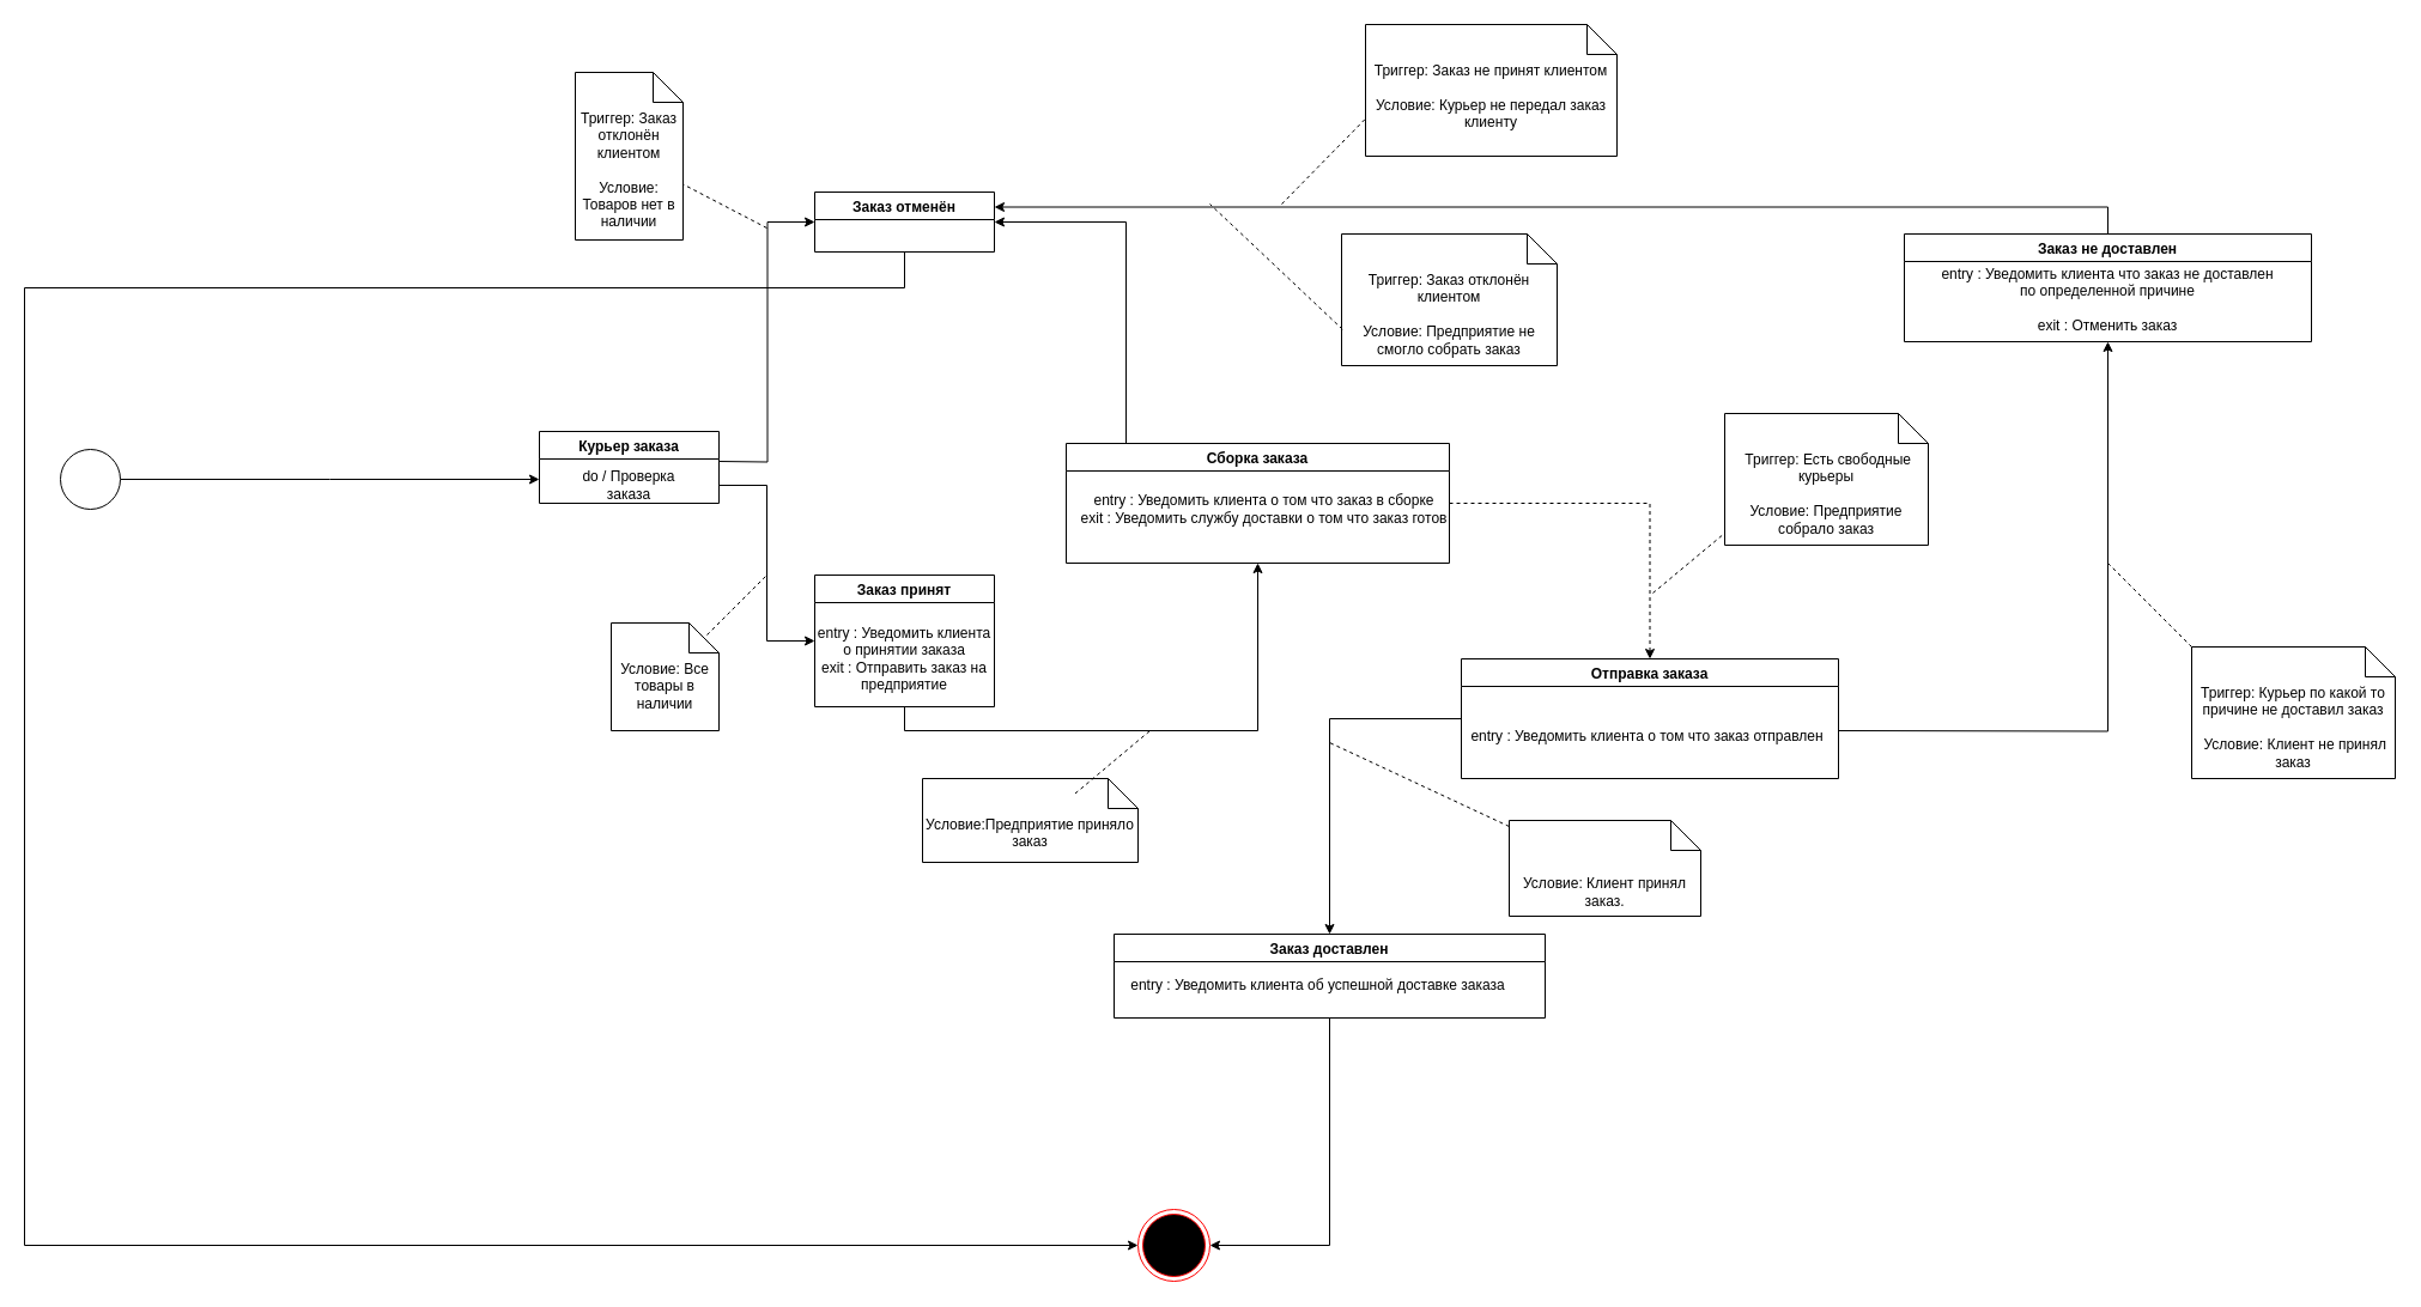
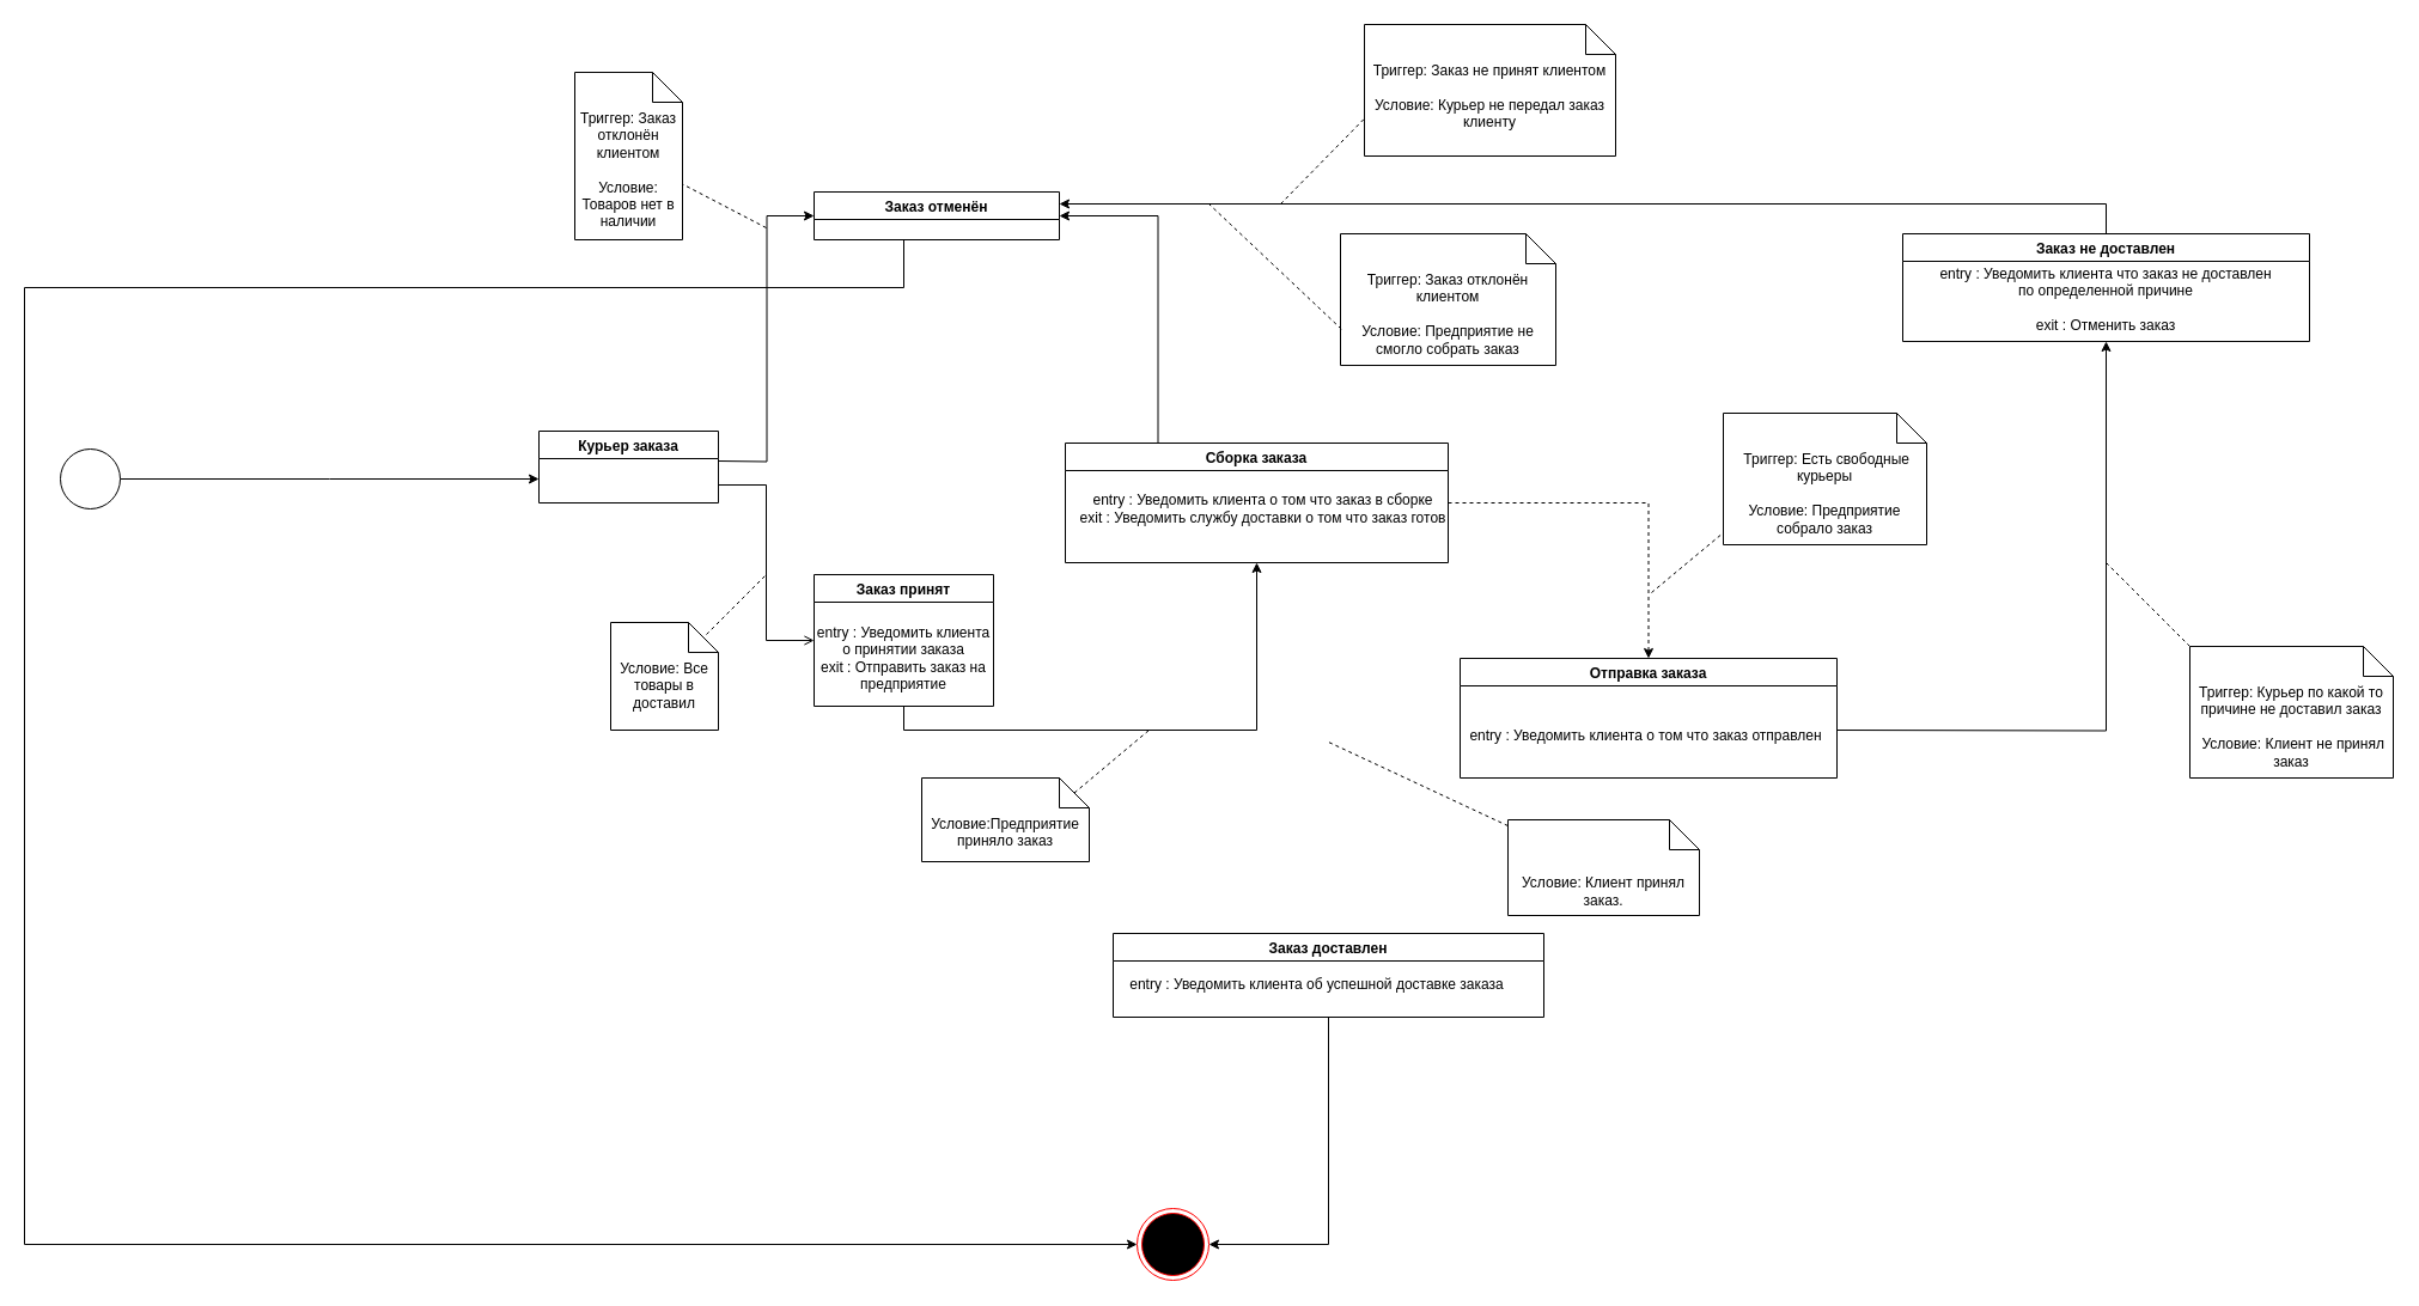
- <mxCell id="5" value="Заказ отменён" style="swimlane;" vertex="1" parent="1"><mxGeometry x="680" y="160" width="150" height="50" as="geometry" /></mxCell>
+ <mxCell id="5" value="Заказ отменён" style="swimlane;" vertex="1" parent="1"><mxGeometry x="680" y="160" width="205" height="40" as="geometry" /></mxCell>
- <mxCell id="29" value="do / Проверка заказа " style="text;html=1;align=center;verticalAlign=middle;whiteSpace=wrap;rounded=0;" vertex="1" parent="28"><mxGeometry x="25" y="30" width="100" height="30" as="geometry" /></mxCell>
- <mxCell id="26" style="edgeStyle=orthogonalEdgeStyle;rounded=0;orthogonalLoop=1;jettySize=auto;html=1;exitX=1;exitY=0.75;exitDx=0;exitDy=0;entryX=0;entryY=0.5;entryDx=0;entryDy=0;" edge="1" parent="1" source="28" target="22"><mxGeometry relative="1" as="geometry" /></mxCell>
+ <mxCell id="26" style="edgeStyle=orthogonalEdgeStyle;rounded=0;orthogonalLoop=1;jettySize=auto;html=1;exitX=1;exitY=0.75;exitDx=0;exitDy=0;entryX=0;entryY=0.5;entryDx=0;entryDy=0;endArrow=open;" edge="1" parent="1" source="28" target="22"><mxGeometry relative="1" as="geometry" /></mxCell>
- <mxCell id="30" value="Условие: Все товары в наличии " style="shape=note2;boundedLbl=1;whiteSpace=wrap;html=1;size=25;verticalAlign=top;align=center;" vertex="1" parent="1"><mxGeometry x="510" y="520" width="90" height="90" as="geometry" /></mxCell>
+ <mxCell id="30" value="Условие: Все товары в доставил " style="shape=note2;boundedLbl=1;whiteSpace=wrap;html=1;size=25;verticalAlign=top;align=center;" vertex="1" parent="1"><mxGeometry x="510" y="520" width="90" height="90" as="geometry" /></mxCell>
- <mxCell id="41" style="edgeStyle=orthogonalEdgeStyle;rounded=0;orthogonalLoop=1;jettySize=auto;html=1;exitX=0;exitY=0.5;exitDx=0;exitDy=0;entryX=0.5;entryY=0;entryDx=0;entryDy=0;" edge="1" parent="1" source="35" target="40"><mxGeometry relative="1" as="geometry" /></mxCell>
- <mxCell id="32" value="&lt;div&gt;Условие:Предприятие приняло заказ&lt;/div&gt;" style="shape=note2;boundedLbl=1;whiteSpace=wrap;html=1;size=25;verticalAlign=top;align=center;" vertex="1" parent="1"><mxGeometry x="770" y="650" width="180" height="70" as="geometry" /></mxCell>
+ <mxCell id="32" value="&lt;div&gt;Условие:Предприятие приняло заказ&lt;/div&gt;" style="shape=note2;boundedLbl=1;whiteSpace=wrap;html=1;size=25;verticalAlign=top;align=center;" vertex="1" parent="1"><mxGeometry x="770" y="650" width="140" height="70" as="geometry" /></mxCell>
